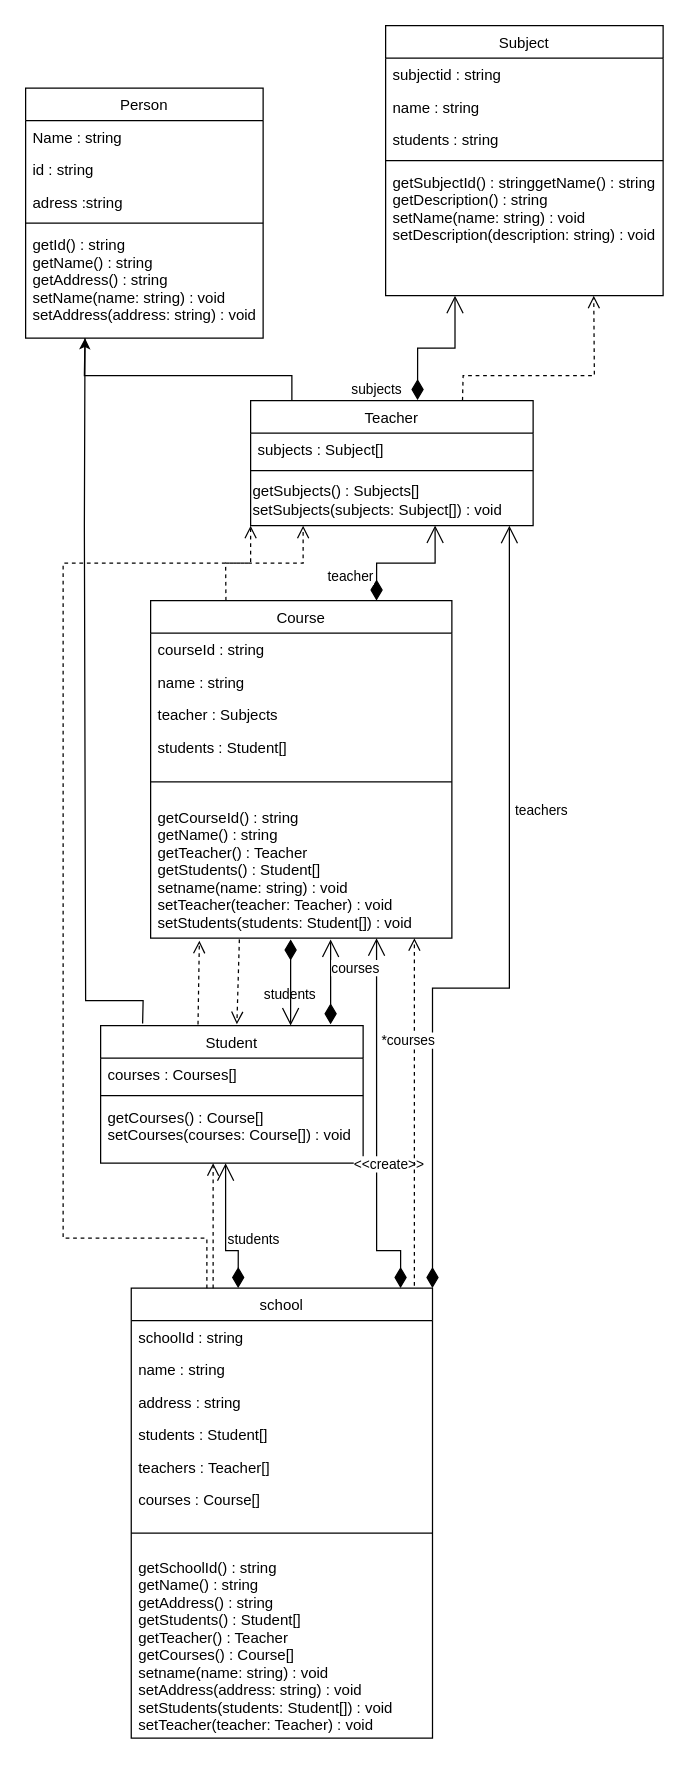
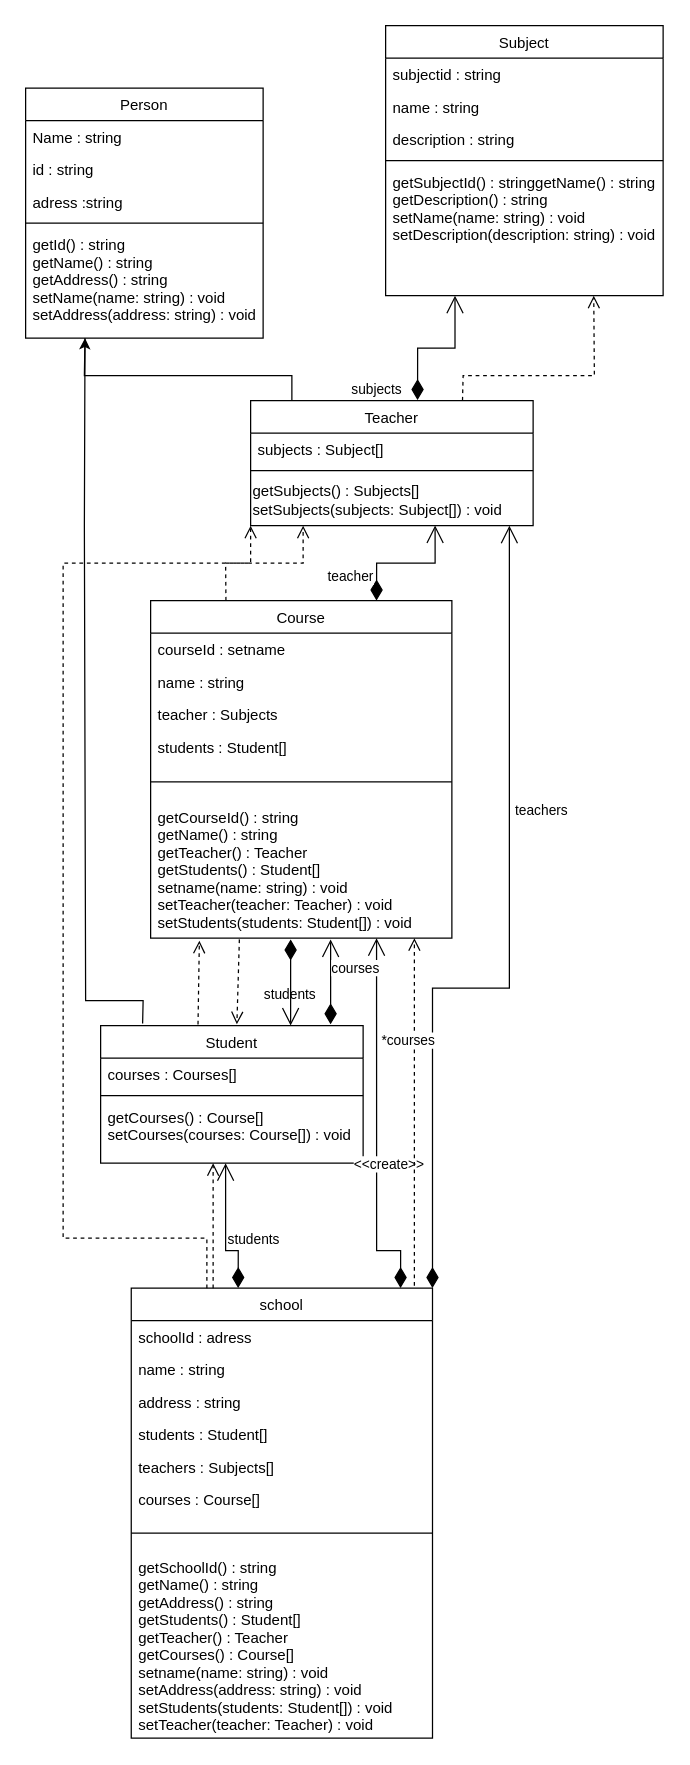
- <mxCell id="19" value="students : string" style="text;align=left;verticalAlign=top;spacingLeft=4;spacingRight=4;overflow=hidden;rotatable=0;points=[[0,0.5],[1,0.5]];portConstraint=eastwest;rounded=0;shadow=0;html=0;labelBackgroundColor=none;" parent="16" vertex="1"><mxGeometry y="78" width="222" height="26" as="geometry" /></mxCell>
+ <mxCell id="19" value="description : string" style="text;align=left;verticalAlign=top;spacingLeft=4;spacingRight=4;overflow=hidden;rotatable=0;points=[[0,0.5],[1,0.5]];portConstraint=eastwest;rounded=0;shadow=0;html=0;labelBackgroundColor=none;" parent="16" vertex="1"><mxGeometry y="78" width="222" height="26" as="geometry" /></mxCell>
- <mxCell id="23" value="courseId : string" style="text;align=left;verticalAlign=top;spacingLeft=4;spacingRight=4;overflow=hidden;rotatable=0;points=[[0,0.5],[1,0.5]];portConstraint=eastwest;labelBackgroundColor=none;" vertex="1" parent="22"><mxGeometry y="26" width="241" height="26" as="geometry" /></mxCell>
+ <mxCell id="23" value="courseId : setname" style="text;align=left;verticalAlign=top;spacingLeft=4;spacingRight=4;overflow=hidden;rotatable=0;points=[[0,0.5],[1,0.5]];portConstraint=eastwest;labelBackgroundColor=none;" vertex="1" parent="22"><mxGeometry y="26" width="241" height="26" as="geometry" /></mxCell>
- <mxCell id="30" value="schoolId : string" style="text;align=left;verticalAlign=top;spacingLeft=4;spacingRight=4;overflow=hidden;rotatable=0;points=[[0,0.5],[1,0.5]];portConstraint=eastwest;labelBackgroundColor=none;" vertex="1" parent="29"><mxGeometry y="26" width="241" height="26" as="geometry" /></mxCell>
+ <mxCell id="30" value="schoolId : adress" style="text;align=left;verticalAlign=top;spacingLeft=4;spacingRight=4;overflow=hidden;rotatable=0;points=[[0,0.5],[1,0.5]];portConstraint=eastwest;labelBackgroundColor=none;" vertex="1" parent="29"><mxGeometry y="26" width="241" height="26" as="geometry" /></mxCell>
- <mxCell id="34" value="teachers : Teacher[]" style="text;align=left;verticalAlign=top;spacingLeft=4;spacingRight=4;overflow=hidden;rotatable=0;points=[[0,0.5],[1,0.5]];portConstraint=eastwest;rounded=0;shadow=0;html=0;labelBackgroundColor=none;" vertex="1" parent="29"><mxGeometry y="130" width="241" height="26" as="geometry" /></mxCell>
+ <mxCell id="34" value="teachers : Subjects[]" style="text;align=left;verticalAlign=top;spacingLeft=4;spacingRight=4;overflow=hidden;rotatable=0;points=[[0,0.5],[1,0.5]];portConstraint=eastwest;rounded=0;shadow=0;html=0;labelBackgroundColor=none;" vertex="1" parent="29"><mxGeometry y="130" width="241" height="26" as="geometry" /></mxCell>
